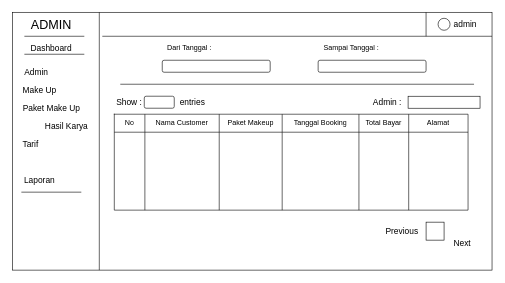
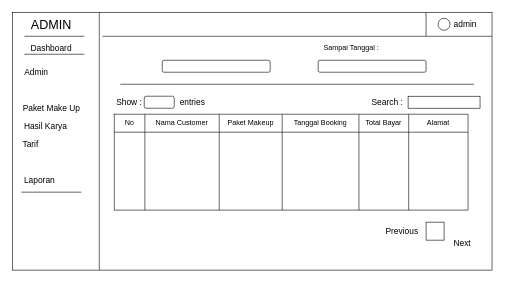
- <mxCell id="46" value="Dari Tanggal :" style="text;html=1;align=center;verticalAlign=middle;resizable=0;points=[];autosize=1;" vertex="1" parent="1"><mxGeometry x="270" y="70" width="90" height="20" as="geometry" /></mxCell>
- <mxCell id="9" value="Make Up" style="text;html=1;align=center;verticalAlign=middle;resizable=0;points=[];autosize=1;fontSize=14;" parent="1" vertex="1"><mxGeometry x="30" y="140" width="70" height="20" as="geometry" /></mxCell>
- <mxCell id="20" value="Admin :" style="text;html=1;align=center;verticalAlign=middle;resizable=0;points=[];autosize=1;fontSize=14;" parent="1" vertex="1"><mxGeometry x="610" y="160" width="70" height="20" as="geometry" /></mxCell>
+ <mxCell id="20" value="Search :" style="text;html=1;align=center;verticalAlign=middle;resizable=0;points=[];autosize=1;fontSize=14;" parent="1" vertex="1"><mxGeometry x="610" y="160" width="70" height="20" as="geometry" /></mxCell>
- <mxCell id="11" value="Hasil Karya" style="text;html=1;align=center;verticalAlign=middle;resizable=0;points=[];autosize=1;fontSize=14;" parent="1" vertex="1"><mxGeometry x="65" y="200" width="90" height="20" as="geometry" /></mxCell>
+ <mxCell id="11" value="Hasil Karya" style="text;html=1;align=center;verticalAlign=middle;resizable=0;points=[];autosize=1;fontSize=14;" parent="1" vertex="1"><mxGeometry x="30" y="200" width="90" height="20" as="geometry" /></mxCell>
